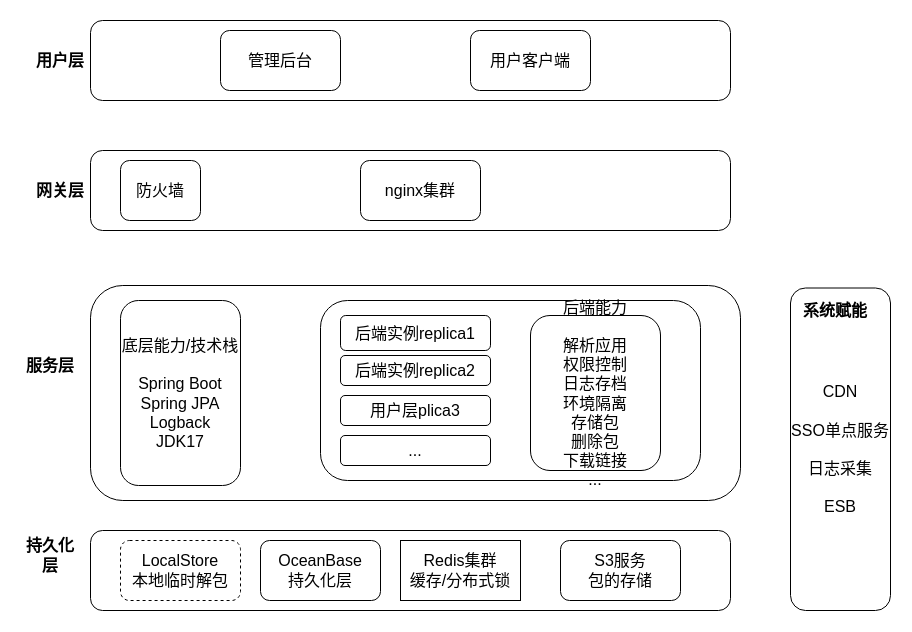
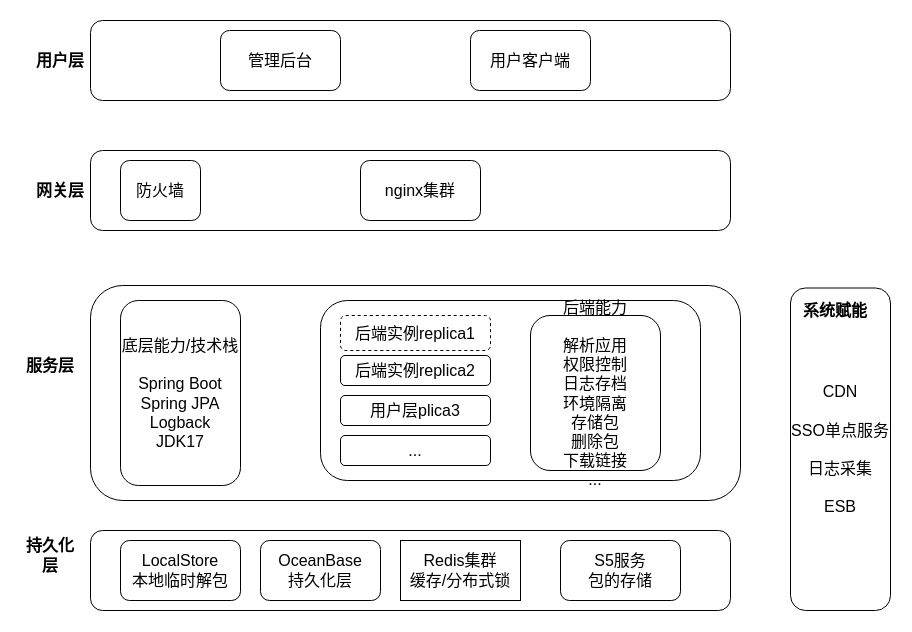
- <mxCell id="11" value="后端实例re&lt;span style=&quot;background-color: transparent; color: light-dark(rgb(0, 0, 0), rgb(255, 255, 255));&quot;&gt;plica1&lt;/span&gt;" style="rounded=1;whiteSpace=wrap;html=1;fontSize=16;" vertex="1" parent="1"><mxGeometry x="340" y="315" width="150" height="35" as="geometry" /></mxCell>
+ <mxCell id="11" value="后端实例re&lt;span style=&quot;background-color: transparent; color: light-dark(rgb(0, 0, 0), rgb(255, 255, 255));&quot;&gt;plica1&lt;/span&gt;" style="rounded=1;whiteSpace=wrap;html=1;fontSize=16;dashed=1;" vertex="1" parent="1"><mxGeometry x="340" y="315" width="150" height="35" as="geometry" /></mxCell>
- <mxCell id="20" value="LocalStore&lt;div&gt;本地临时解包&lt;/div&gt;" style="rounded=1;whiteSpace=wrap;html=1;fontSize=16;dashed=1;" vertex="1" parent="1"><mxGeometry x="120" y="540" width="120" height="60" as="geometry" /></mxCell>
+ <mxCell id="20" value="LocalStore&lt;div&gt;本地临时解包&lt;/div&gt;" style="rounded=1;whiteSpace=wrap;html=1;fontSize=16;" vertex="1" parent="1"><mxGeometry x="120" y="540" width="120" height="60" as="geometry" /></mxCell>
- <mxCell id="23" value="S3服务&lt;div&gt;包的存储&lt;/div&gt;" style="rounded=1;whiteSpace=wrap;html=1;fontSize=16;" vertex="1" parent="1"><mxGeometry x="560" y="540" width="120" height="60" as="geometry" /></mxCell>
+ <mxCell id="23" value="S5服务&lt;div&gt;包的存储&lt;/div&gt;" style="rounded=1;whiteSpace=wrap;html=1;fontSize=16;" vertex="1" parent="1"><mxGeometry x="560" y="540" width="120" height="60" as="geometry" /></mxCell>
